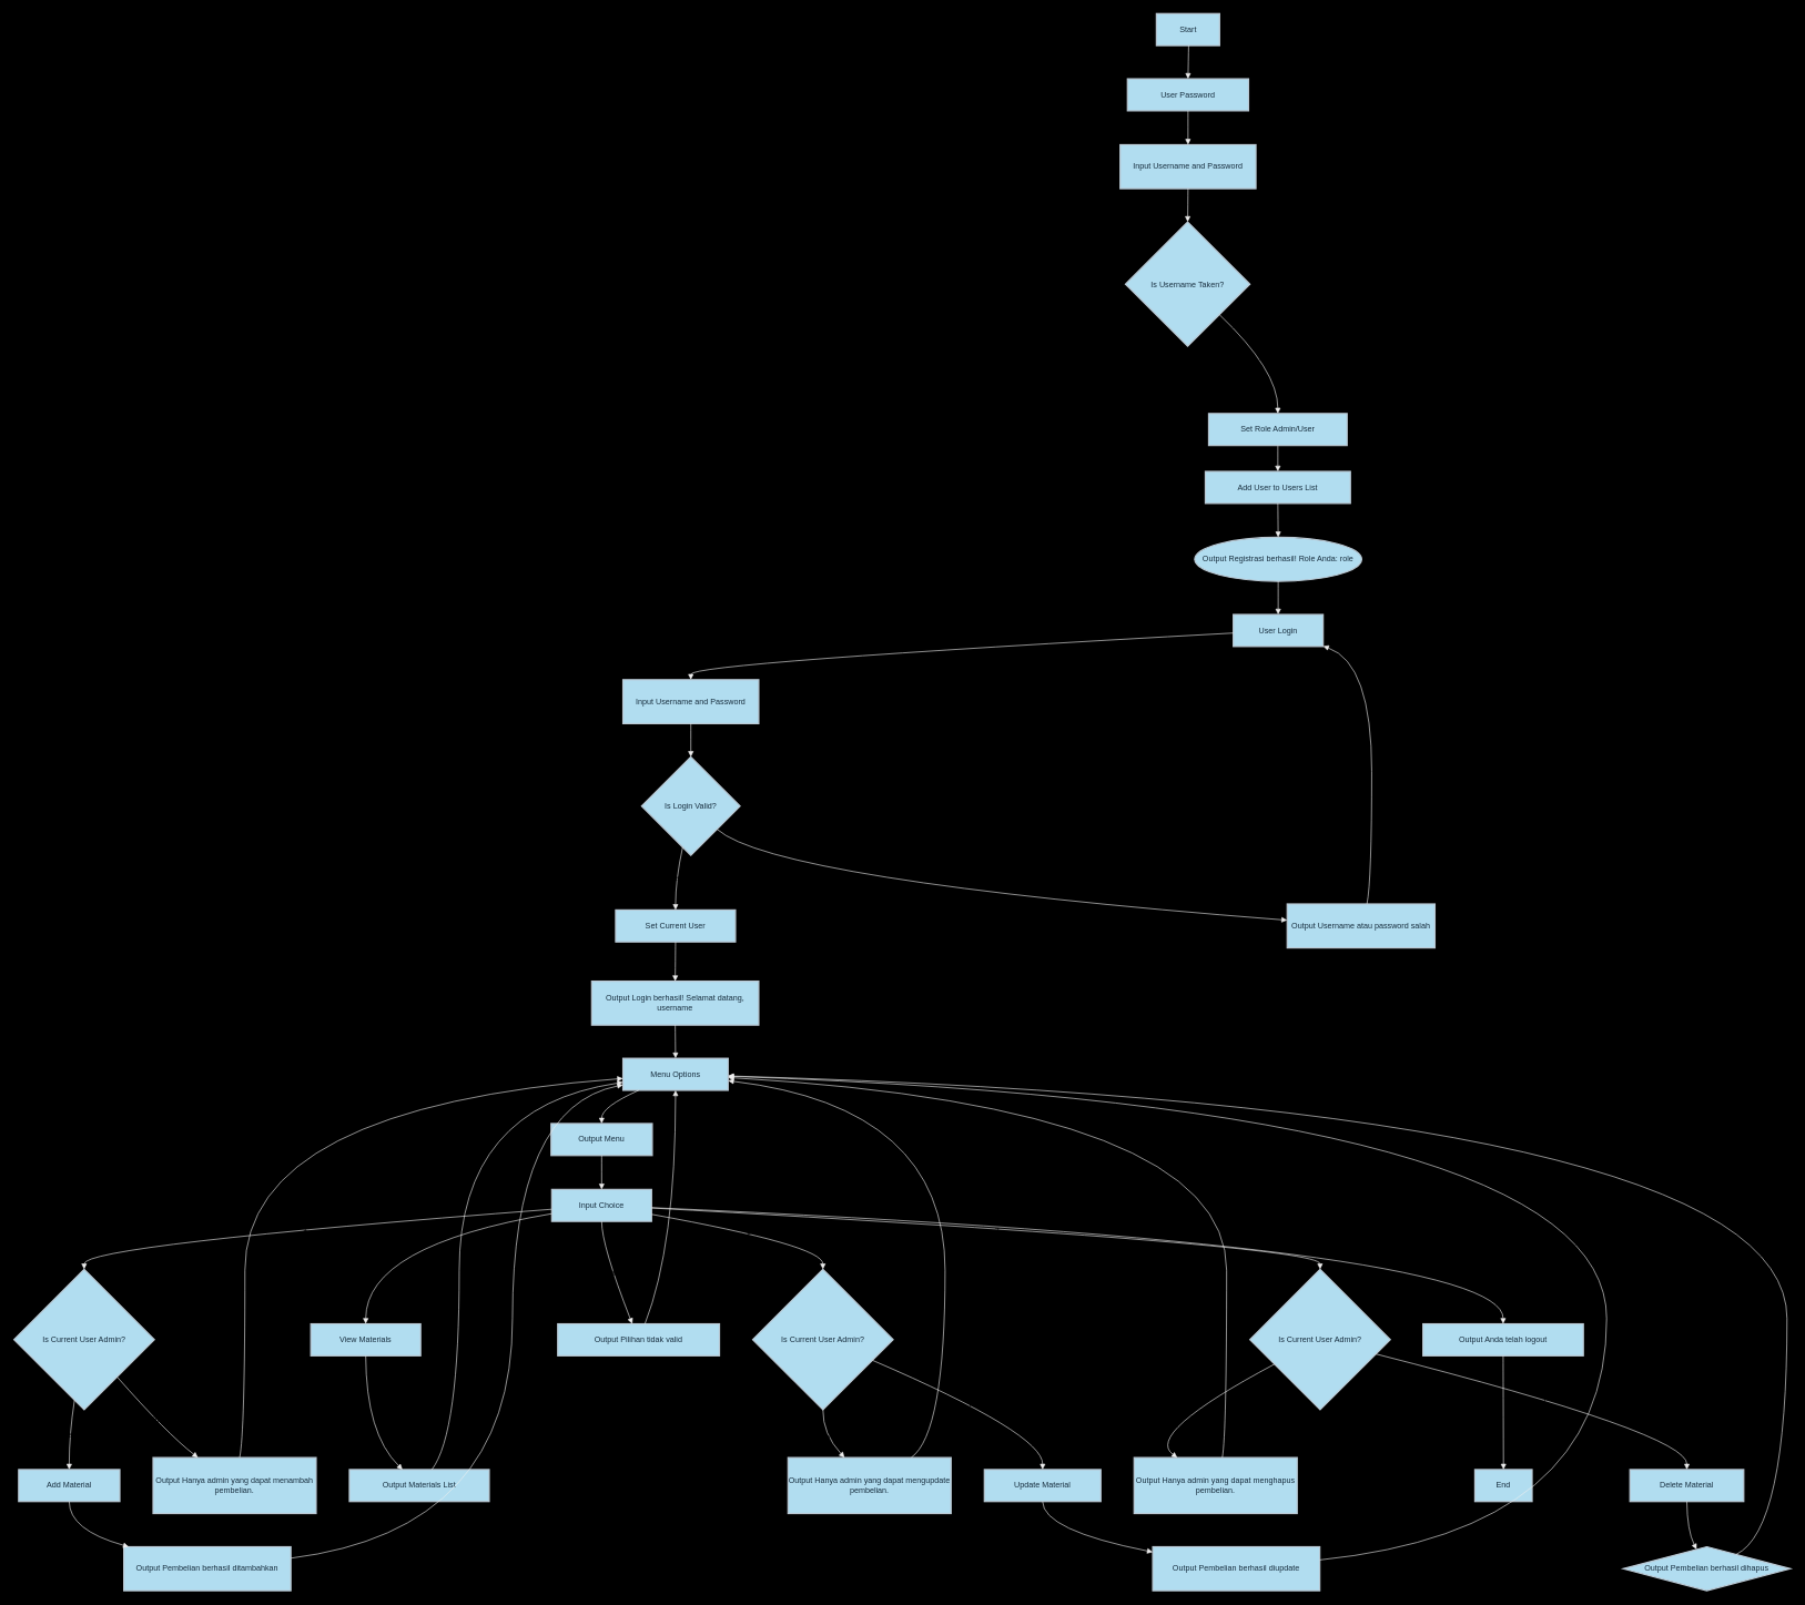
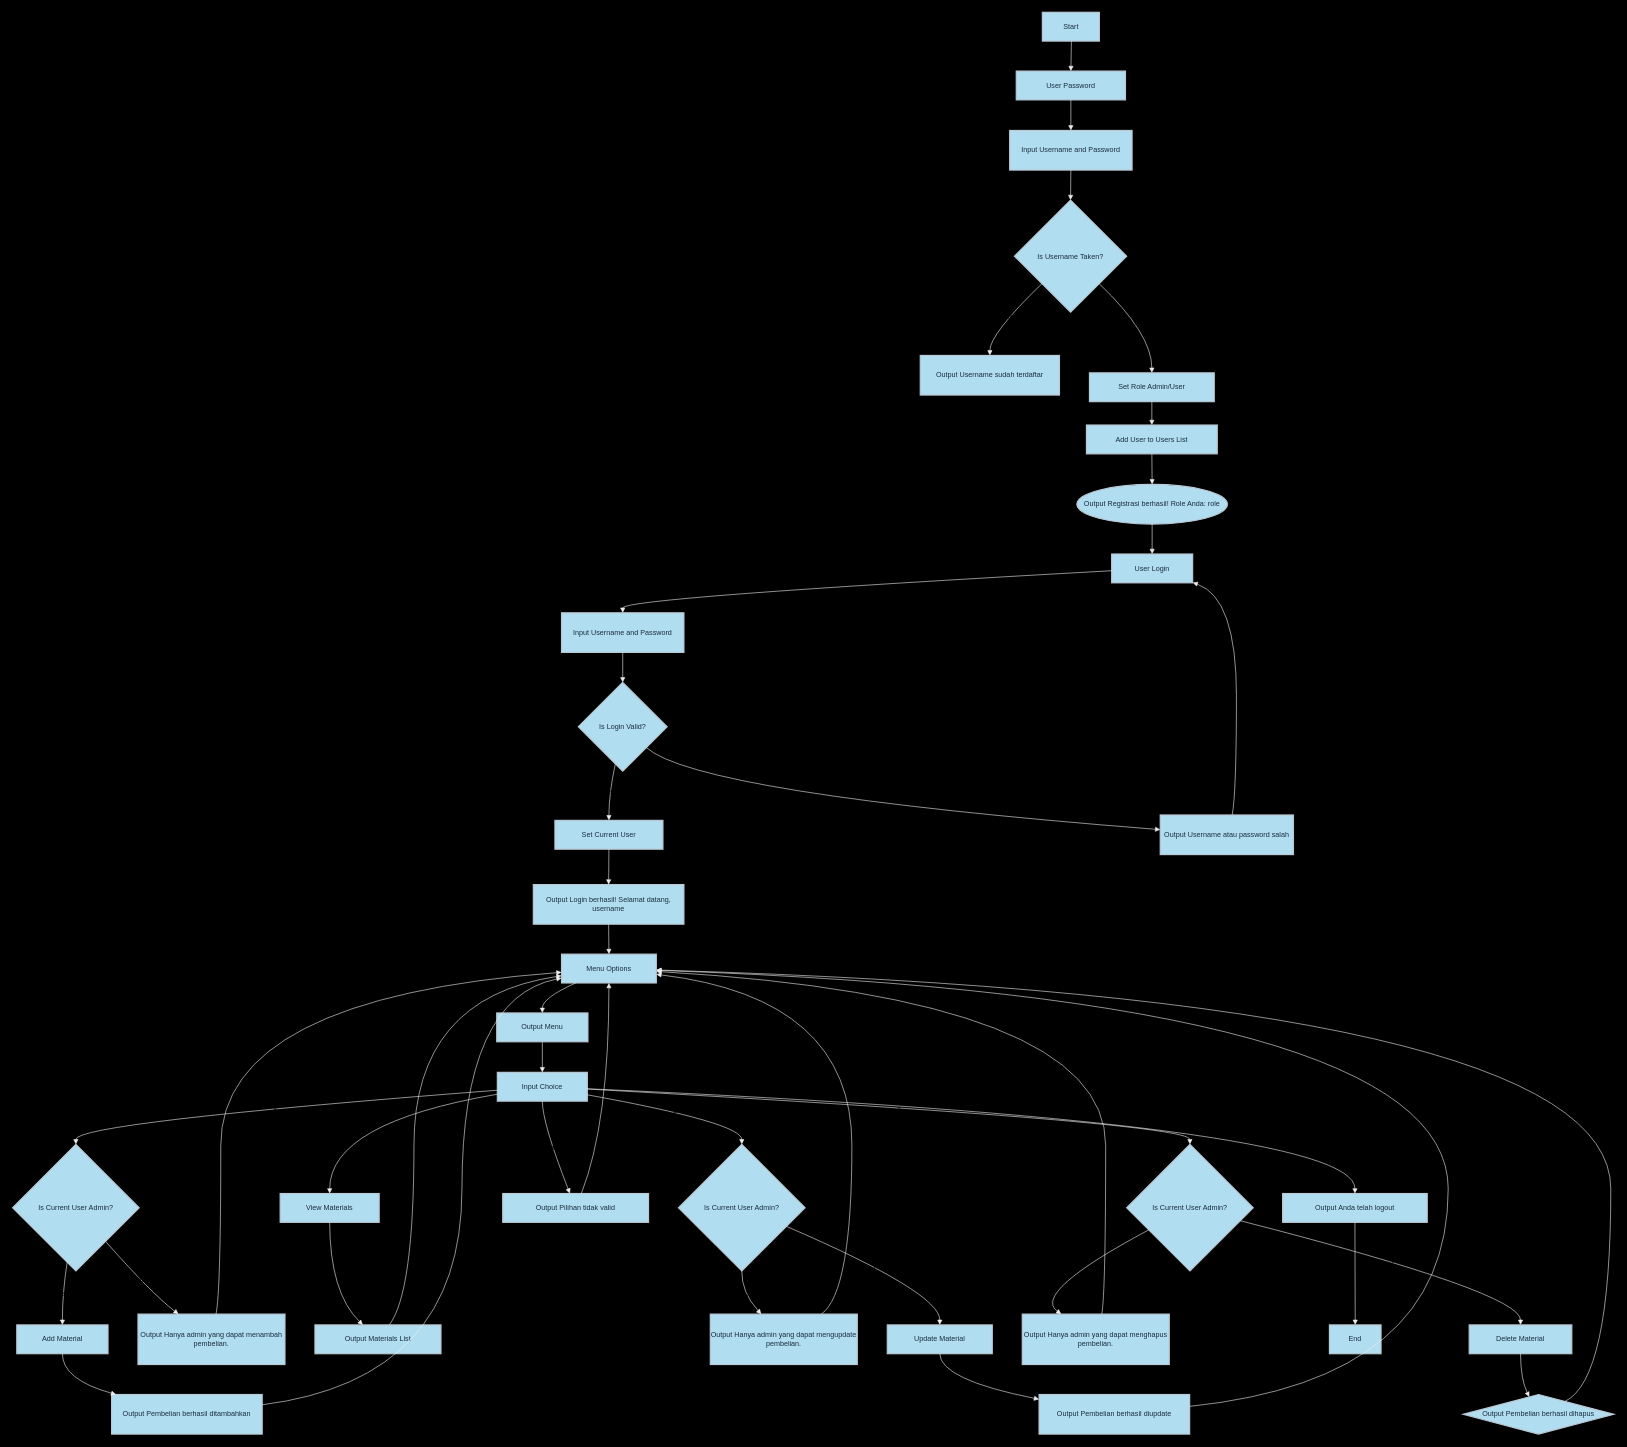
+ <mxCell id="39" value="Yes" style="curved=1;startArrow=none;endArrow=block;exitX=0;exitY=0.98;entryX=0.5;entryY=0.01;rounded=0;labelBackgroundColor=none;strokeColor=#EEEEEE;fontColor=default;" edge="1" parent="1" source="5" target="6"><mxGeometry relative="1" as="geometry"><Array as="points"><mxPoint x="1649" y="556" /></Array></mxGeometry></mxCell>
+ <mxCell id="6" value="Output Username sudah terdaftar" style="whiteSpace=wrap;strokeWidth=2;labelBackgroundColor=none;fillColor=#B1DDF0;strokeColor=#BAC8D3;fontColor=#182E3E;" vertex="1" parent="1"><mxGeometry x="1533" y="592" width="232" height="66" as="geometry" /></mxCell>
